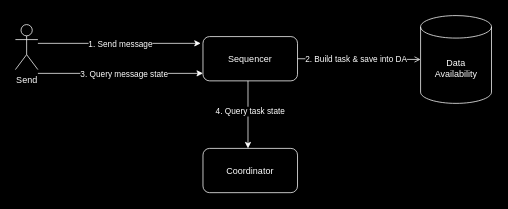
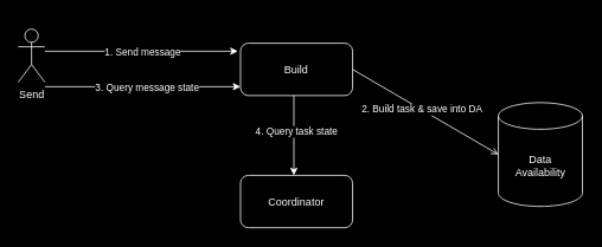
- <mxCell id="3" value="Sequencer" style="rounded=1;whiteSpace=wrap;html=1;fontColor=#FFFFFF;labelBackgroundColor=#000000;fillColor=#000000;strokeColor=#FFFFFF;" parent="1" vertex="1"><mxGeometry x="270" y="48" width="126" height="59" as="geometry" /></mxCell>
+ <mxCell id="3" value="Build" style="rounded=1;whiteSpace=wrap;html=1;fontColor=#FFFFFF;labelBackgroundColor=#000000;fillColor=#000000;strokeColor=#FFFFFF;" parent="1" vertex="1"><mxGeometry x="270" y="48" width="126" height="59" as="geometry" /></mxCell>
- <mxCell id="6" value="Data &lt;br&gt;Availability" style="shape=cylinder3;whiteSpace=wrap;html=1;boundedLbl=1;backgroundOutline=1;size=15;fontColor=#FFFFFF;labelBackgroundColor=#000000;strokeColor=#FFFFFF;fillColor=#000000;" parent="1" vertex="1"><mxGeometry x="560" y="20" width="94.5" height="117" as="geometry" /></mxCell>
+ <mxCell id="6" value="Data &lt;br&gt;Availability" style="shape=cylinder3;whiteSpace=wrap;html=1;boundedLbl=1;backgroundOutline=1;size=15;fontColor=#FFFFFF;labelBackgroundColor=#000000;strokeColor=#FFFFFF;fillColor=#000000;" parent="1" vertex="1"><mxGeometry x="560" y="115" width="94.5" height="117" as="geometry" /></mxCell>
